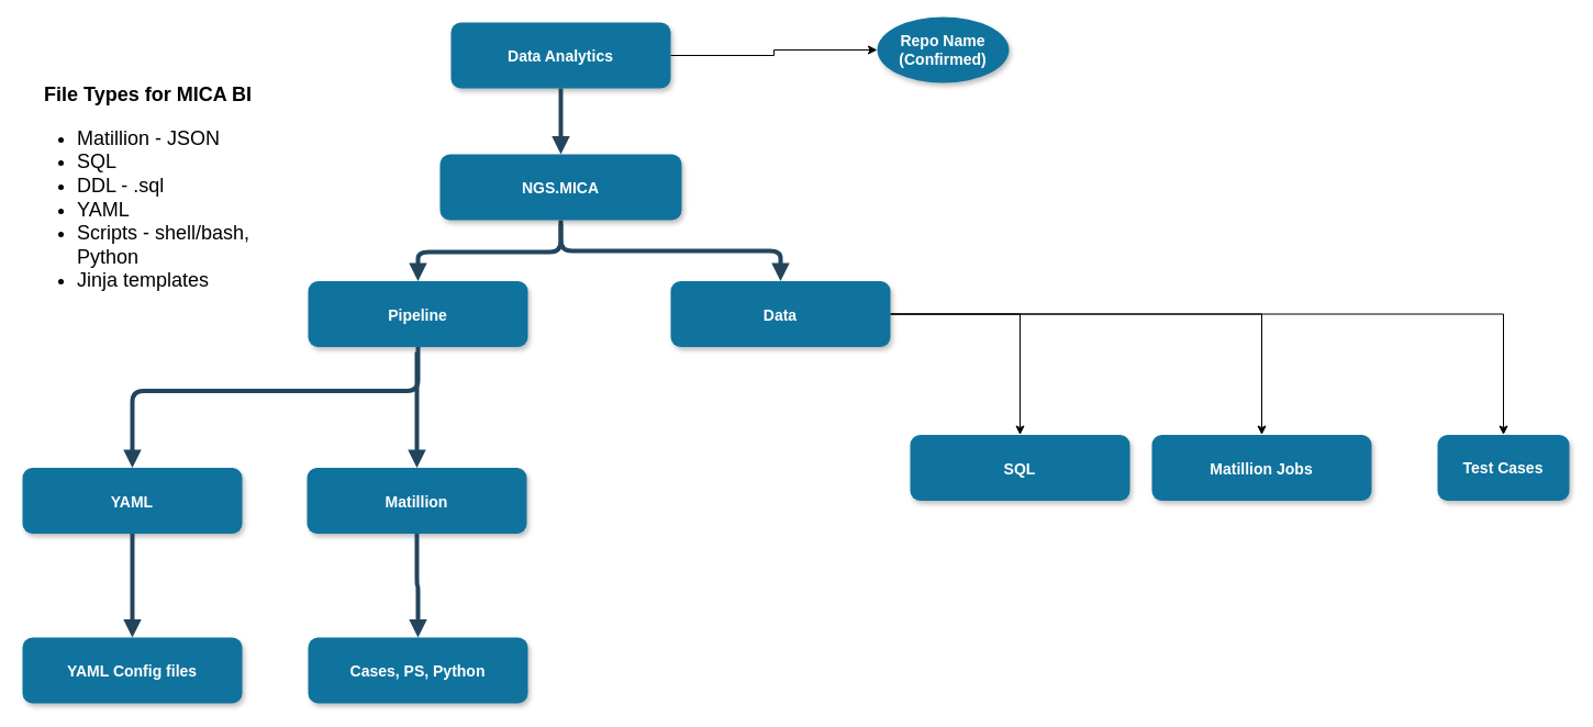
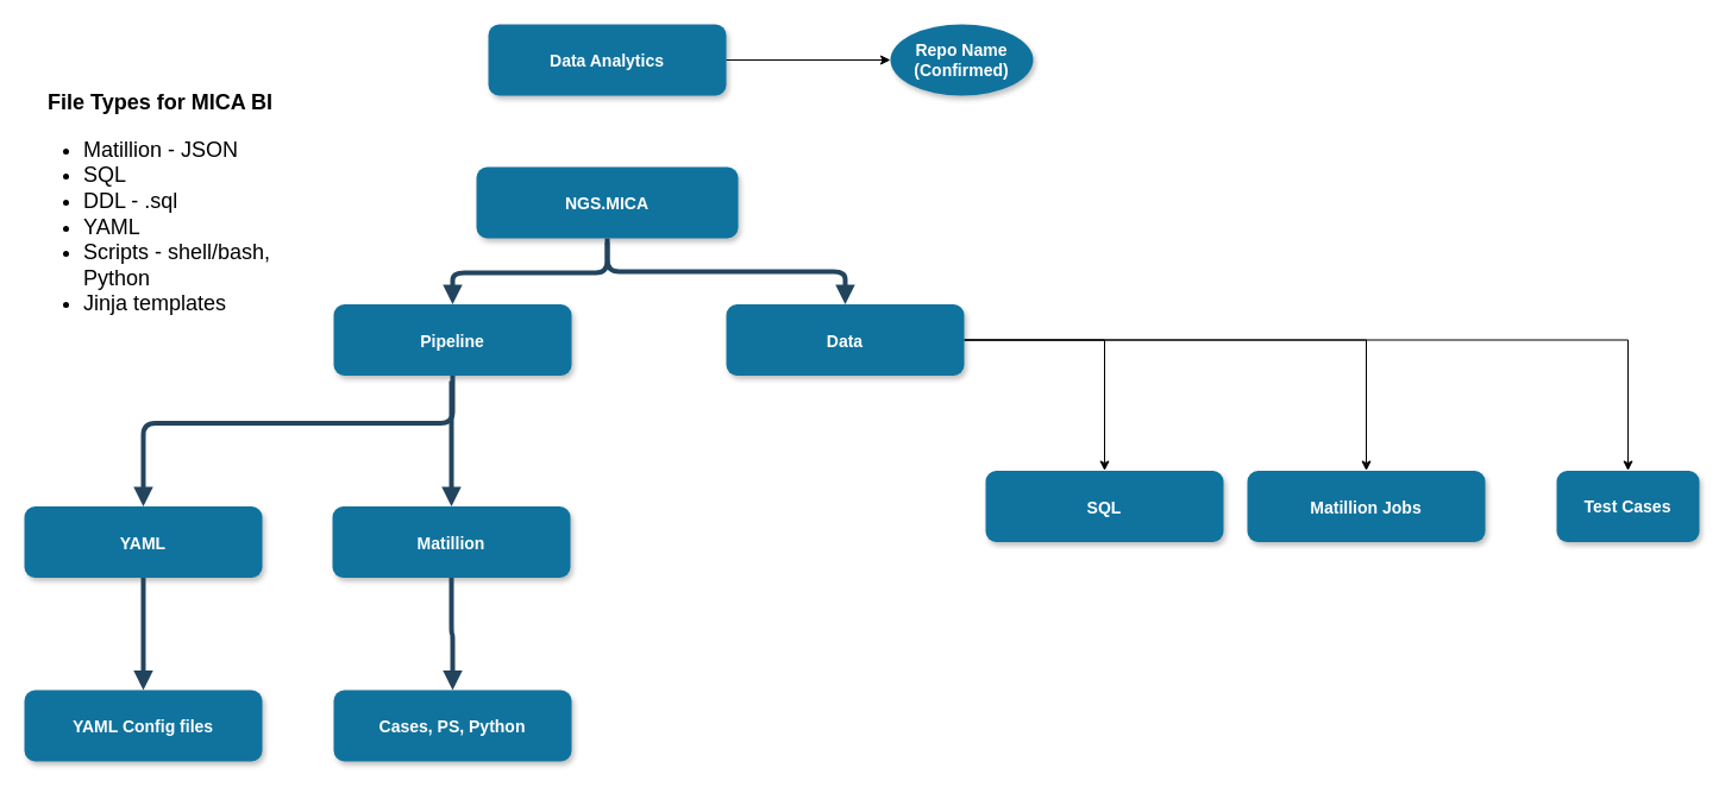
- <mxCell id="22" value="Repo Name&lt;br&gt;(Confirmed)" style="ellipse;whiteSpace=wrap;html=1;fontSize=14;fillColor=#10739E;strokeColor=none;fontColor=#FFFFFF;rounded=1;shadow=1;gradientColor=none;fontStyle=1;" parent="1" vertex="1"><mxGeometry x="798" y="15" width="120" height="60" as="geometry" /></mxCell>
+ <mxCell id="22" value="Repo Name&lt;br&gt;(Confirmed)" style="ellipse;whiteSpace=wrap;html=1;fontSize=14;fillColor=#10739E;strokeColor=none;fontColor=#FFFFFF;rounded=1;shadow=1;gradientColor=none;fontStyle=1;" parent="1" vertex="1"><mxGeometry x="748" y="20" width="120" height="60" as="geometry" /></mxCell>
- <mxCell id="13" value="" style="edgeStyle=elbowEdgeStyle;elbow=vertical;strokeWidth=4;endArrow=block;endFill=1;fontStyle=1;strokeColor=#23445D;entryX=0.5;entryY=0;entryDx=0;entryDy=0;" parent="1" source="2" target="24" edge="1"><mxGeometry x="22" y="165.5" width="100" height="100" as="geometry"><mxPoint x="-240" y="65.5" as="sourcePoint" /><mxPoint x="510" y="44" as="targetPoint" /></mxGeometry></mxCell>
